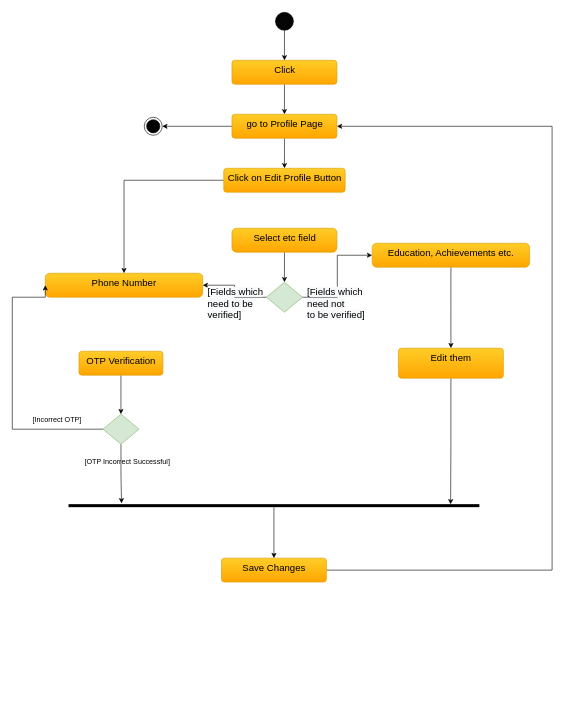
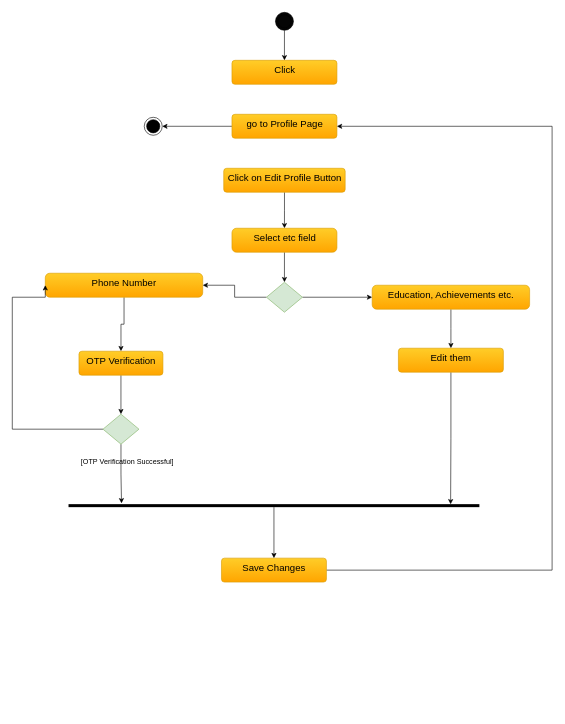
- <mxCell id="5" style="edgeStyle=orthogonalEdgeStyle;rounded=0;orthogonalLoop=1;jettySize=auto;html=1;" edge="1" parent="1" source="6" target="9"><mxGeometry relative="1" as="geometry" /></mxCell>
- <mxCell id="7" style="edgeStyle=orthogonalEdgeStyle;rounded=0;orthogonalLoop=1;jettySize=auto;html=1;" edge="1" parent="1" source="9" target="11"><mxGeometry relative="1" as="geometry" /></mxCell>
- <mxCell id="10" style="edgeStyle=orthogonalEdgeStyle;rounded=0;orthogonalLoop=1;jettySize=auto;html=1;" edge="1" parent="1" source="11" target="21"><mxGeometry relative="1" as="geometry" /></mxCell>
+ <mxCell id="10" style="edgeStyle=orthogonalEdgeStyle;rounded=0;orthogonalLoop=1;jettySize=auto;html=1;entryX=0.5;entryY=0;entryDx=0;entryDy=0;" edge="1" parent="1" source="11" target="13"><mxGeometry relative="1" as="geometry" /></mxCell>
- <mxCell id="18" value="&lt;span style=&quot;font-size: 16px&quot;&gt;Education, Achievements etc.&lt;/span&gt;" style="html=1;align=center;verticalAlign=top;rounded=1;absoluteArcSize=1;arcSize=15;dashed=0;gradientColor=#ffa500;fillColor=#ffcd28;strokeColor=#d79b00;" vertex="1" parent="1"><mxGeometry x="620" y="405" width="262.5" height="40" as="geometry" /></mxCell>
+ <mxCell id="18" value="&lt;span style=&quot;font-size: 16px&quot;&gt;Education, Achievements etc.&lt;/span&gt;" style="html=1;align=center;verticalAlign=top;rounded=1;absoluteArcSize=1;arcSize=15;dashed=0;gradientColor=#ffa500;fillColor=#ffcd28;strokeColor=#d79b00;" vertex="1" parent="1"><mxGeometry x="620" y="475" width="262.5" height="40" as="geometry" /></mxCell>
- <mxCell id="22" value="&lt;span style=&quot;color: rgb(0 , 0 , 0) ; font-family: &amp;#34;helvetica&amp;#34; ; font-size: 16px ; font-style: normal ; font-weight: 400 ; letter-spacing: normal ; text-align: center ; text-indent: 0px ; text-transform: none ; word-spacing: 0px ; background-color: rgb(248 , 249 , 250) ; display: inline ; float: none&quot;&gt;[Fields which &lt;br&gt;need to be verified]&lt;/span&gt;" style="text;whiteSpace=wrap;html=1;" vertex="1" parent="1"><mxGeometry x="343.75" y="470" width="100" height="70" as="geometry" /></mxCell>
- <mxCell id="19" value="&lt;span style=&quot;color: rgb(0 , 0 , 0) ; font-family: &amp;#34;helvetica&amp;#34; ; font-size: 16px ; font-style: normal ; font-weight: 400 ; letter-spacing: normal ; text-align: center ; text-indent: 0px ; text-transform: none ; word-spacing: 0px ; background-color: rgb(248 , 249 , 250) ; display: inline ; float: none&quot;&gt;[Fields which &lt;br&gt;need not &lt;br&gt;to be verified]&lt;/span&gt;" style="text;whiteSpace=wrap;html=1;" vertex="1" parent="1"><mxGeometry x="510" y="470" width="100" height="70" as="geometry" /></mxCell>
+ <mxCell id="20" style="edgeStyle=orthogonalEdgeStyle;rounded=0;orthogonalLoop=1;jettySize=auto;html=1;" edge="1" parent="1" source="21" target="26"><mxGeometry relative="1" as="geometry" /></mxCell>
- <mxCell id="24" value="&lt;font style=&quot;font-size: 16px&quot;&gt;Edit them&lt;/font&gt;" style="html=1;align=center;verticalAlign=top;rounded=1;absoluteArcSize=1;arcSize=10;dashed=0;gradientColor=#ffa500;fillColor=#ffcd28;strokeColor=#d79b00;" vertex="1" parent="1"><mxGeometry x="663.75" y="580" width="175" height="50" as="geometry" /></mxCell>
+ <mxCell id="24" value="&lt;font style=&quot;font-size: 16px&quot;&gt;Edit them&lt;/font&gt;" style="html=1;align=center;verticalAlign=top;rounded=1;absoluteArcSize=1;arcSize=10;dashed=0;gradientColor=#ffa500;fillColor=#ffcd28;strokeColor=#d79b00;" vertex="1" parent="1"><mxGeometry x="663.75" y="580" width="175" height="40" as="geometry" /></mxCell>
- <mxCell id="30" value="&lt;font style=&quot;font-size: 12px&quot;&gt;[Incorrect OTP]&lt;/font&gt;" style="text;html=1;strokeColor=none;fillColor=none;align=center;verticalAlign=middle;whiteSpace=wrap;rounded=0;" vertex="1" parent="1"><mxGeometry x="30" y="690" width="130" height="20" as="geometry" /></mxCell>
- <mxCell id="31" value="&lt;font style=&quot;font-size: 12px&quot;&gt;[OTP Incorrect Successful]&lt;/font&gt;" style="text;html=1;strokeColor=none;fillColor=none;align=center;verticalAlign=middle;whiteSpace=wrap;rounded=0;" vertex="1" parent="1"><mxGeometry x="102.2" y="760" width="220" height="20" as="geometry" /></mxCell>
+ <mxCell id="31" value="&lt;font style=&quot;font-size: 12px&quot;&gt;[OTP Verification Successful]&lt;/font&gt;" style="text;html=1;strokeColor=none;fillColor=none;align=center;verticalAlign=middle;whiteSpace=wrap;rounded=0;" vertex="1" parent="1"><mxGeometry x="102.2" y="760" width="220" height="20" as="geometry" /></mxCell>
